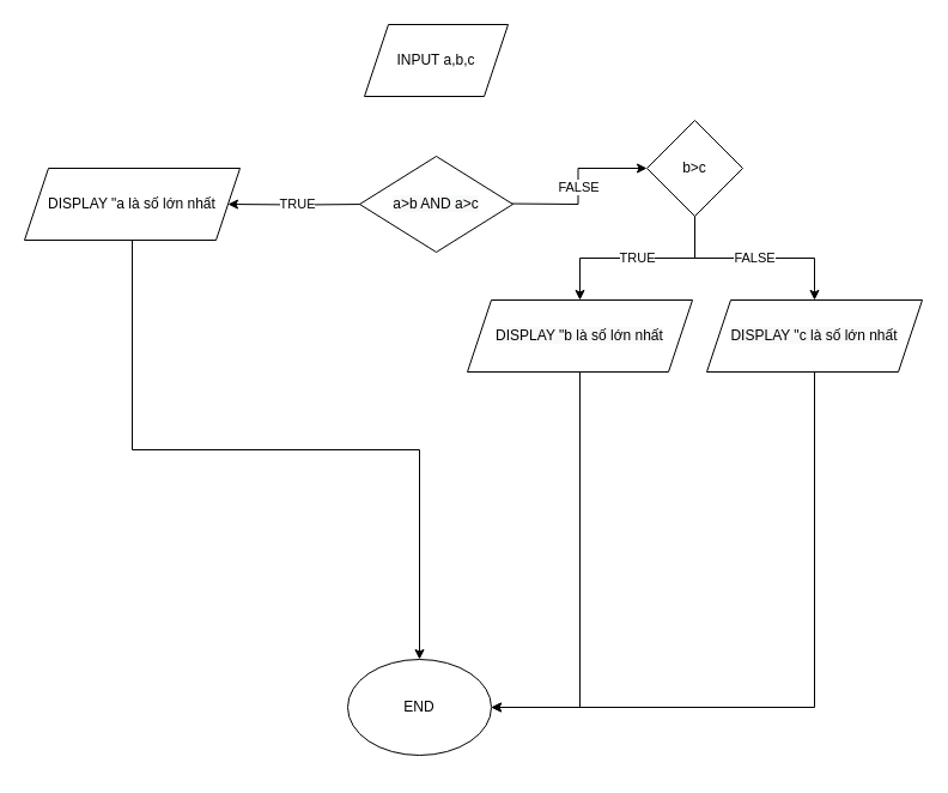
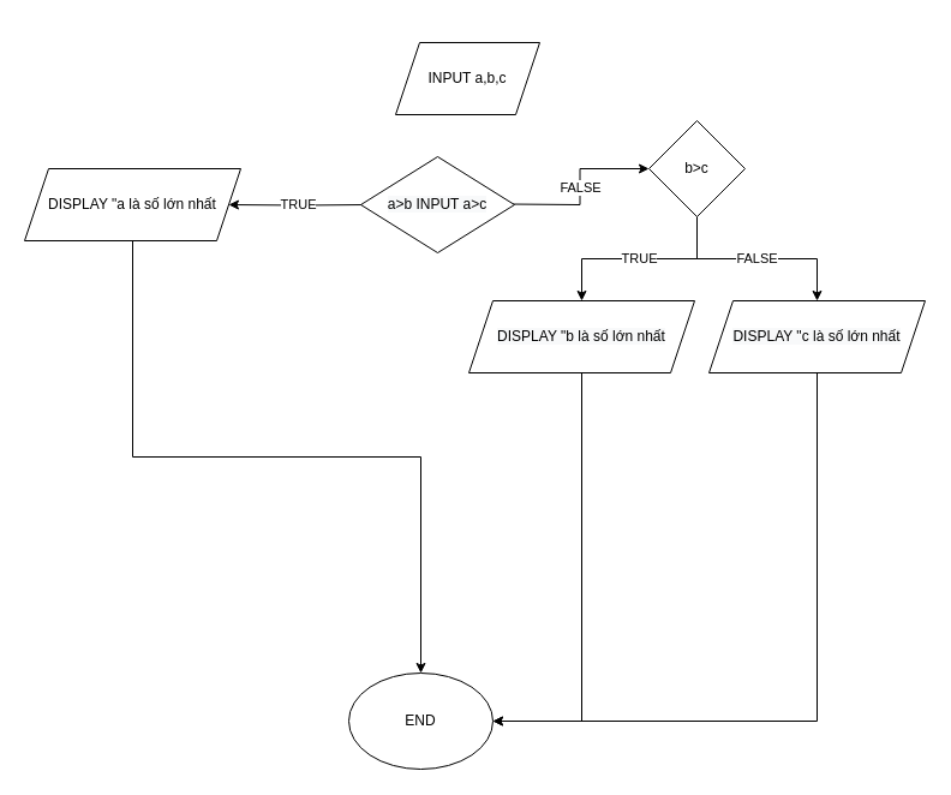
- <mxCell id="3" value="INPUT a,b,c" style="shape=parallelogram;perimeter=parallelogramPerimeter;whiteSpace=wrap;html=1;fixedSize=1;" vertex="1" parent="1"><mxGeometry x="304" y="20" width="120" height="60" as="geometry" /></mxCell>
+ <mxCell id="3" value="INPUT a,b,c" style="shape=parallelogram;perimeter=parallelogramPerimeter;whiteSpace=wrap;html=1;fixedSize=1;" vertex="1" parent="1"><mxGeometry x="329" y="35" width="120" height="60" as="geometry" /></mxCell>
- <mxCell id="14" value="&#10;&#10;&lt;span style=&quot;color: rgb(0, 0, 0); font-family: helvetica; font-size: 12px; font-style: normal; font-weight: 400; letter-spacing: normal; text-align: center; text-indent: 0px; text-transform: none; word-spacing: 0px; background-color: rgb(248, 249, 250); display: inline; float: none;&quot;&gt;a&amp;gt;b AND a&amp;gt;c&lt;/span&gt;&#10;&#10;" style="rhombus;whiteSpace=wrap;html=1;" vertex="1" parent="1"><mxGeometry x="300" y="130" width="128" height="80" as="geometry" /></mxCell>
+ <mxCell id="14" value="&#10;&#10;&lt;span style=&quot;color: rgb(0, 0, 0); font-family: helvetica; font-size: 12px; font-style: normal; font-weight: 400; letter-spacing: normal; text-align: center; text-indent: 0px; text-transform: none; word-spacing: 0px; background-color: rgb(248, 249, 250); display: inline; float: none;&quot;&gt;a&amp;gt;b INPUT a&amp;gt;c&lt;/span&gt;&#10;&#10;" style="rhombus;whiteSpace=wrap;html=1;" vertex="1" parent="1"><mxGeometry x="300" y="130" width="128" height="80" as="geometry" /></mxCell>
- <mxCell id="2" value="END" style="ellipse;whiteSpace=wrap;html=1;" vertex="1" parent="1"><mxGeometry x="290" y="550" width="120" height="80" as="geometry" /></mxCell>
+ <mxCell id="2" value="END" style="ellipse;whiteSpace=wrap;html=1;" vertex="1" parent="1"><mxGeometry x="290" y="560" width="120" height="80" as="geometry" /></mxCell>
